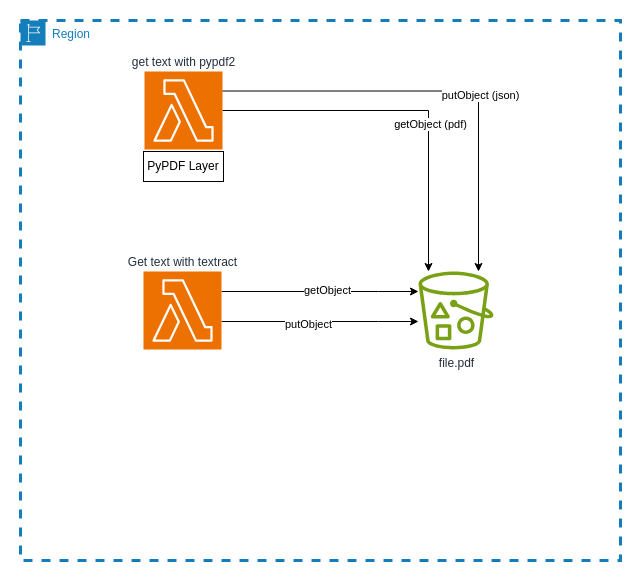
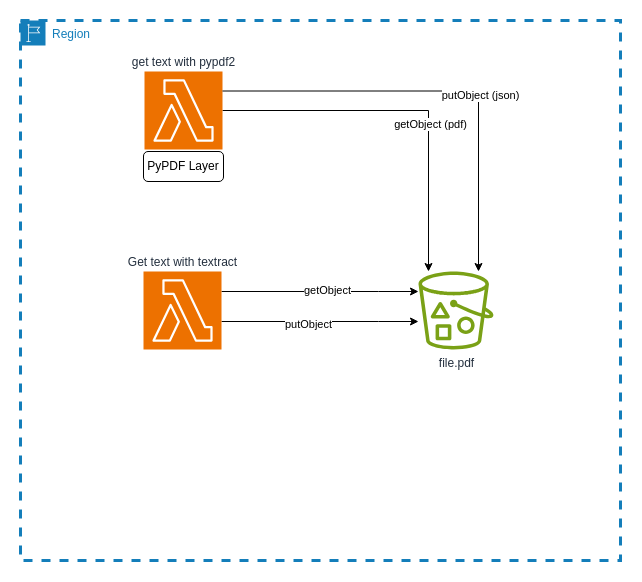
- <mxCell id="4" value="PyPDF Layer" style="whiteSpace=wrap;html=1;rounded=0;" vertex="1" parent="2"><mxGeometry x="123" y="131" width="80" height="30" as="geometry" /></mxCell>
+ <mxCell id="4" value="PyPDF Layer" style="rounded=1;whiteSpace=wrap;html=1;" vertex="1" parent="2"><mxGeometry x="123" y="131" width="80" height="30" as="geometry" /></mxCell>
